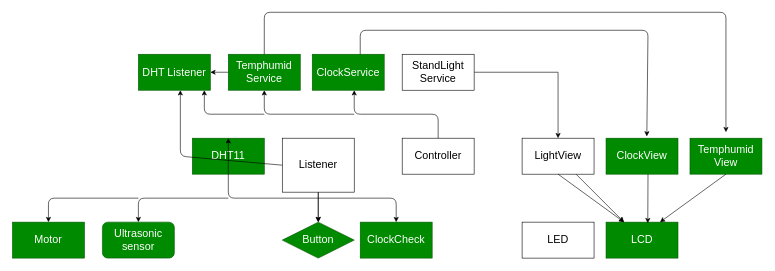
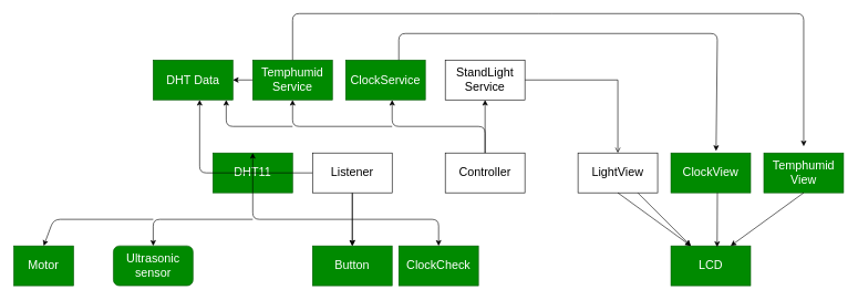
- <mxCell id="28" value="DHT Listener" style="whiteSpace=wrap;html=1;fontSize=18;fillColor=#008a00;fontColor=#ffffff;strokeColor=#005700;" parent="1" vertex="1"><mxGeometry x="230" y="90" width="120" height="60" as="geometry" /></mxCell>
+ <mxCell id="28" value="DHT Data" style="whiteSpace=wrap;html=1;fontSize=18;fillColor=#008a00;fontColor=#ffffff;strokeColor=#005700;" parent="1" vertex="1"><mxGeometry x="230" y="90" width="120" height="60" as="geometry" /></mxCell>
+ <mxCell id="6" value="" style="edgeStyle=none;html=1;fontSize=18;" parent="1" source="7" target="12" edge="1"><mxGeometry relative="1" as="geometry" /></mxCell>
- <mxCell id="11" style="edgeStyle=orthogonalEdgeStyle;html=1;exitX=1;exitY=0.5;exitDx=0;exitDy=0;entryX=0.5;entryY=0;entryDx=0;entryDy=0;fontSize=18;rounded=0;" parent="1" source="12" target="9" edge="1"><mxGeometry relative="1" as="geometry" /></mxCell>
+ <mxCell id="11" style="edgeStyle=orthogonalEdgeStyle;html=1;exitX=1;exitY=0.5;exitDx=0;exitDy=0;entryX=0.5;entryY=0;entryDx=0;entryDy=0;fontSize=18;rounded=0;endArrow=open;" parent="1" source="12" target="9" edge="1"><mxGeometry relative="1" as="geometry" /></mxCell>
- <mxCell id="5" value="Listener" style="whiteSpace=wrap;html=1;fontSize=18;" parent="1" vertex="1"><mxGeometry x="470" y="230" width="120" height="90" as="geometry" /></mxCell>
+ <mxCell id="5" value="Listener" style="whiteSpace=wrap;html=1;fontSize=18;" parent="1" vertex="1"><mxGeometry x="470" y="230" width="120" height="60" as="geometry" /></mxCell>
- <mxCell id="35" value="Motor" style="whiteSpace=wrap;html=1;fontSize=18;fillColor=#008a00;fontColor=#ffffff;strokeColor=#005700;" vertex="1" parent="1"><mxGeometry x="20" y="370" width="120" height="60" as="geometry" /></mxCell>
+ <mxCell id="35" value="Motor" style="whiteSpace=wrap;html=1;fontSize=18;fillColor=#008a00;fontColor=#ffffff;strokeColor=#005700;" vertex="1" parent="1"><mxGeometry x="20" y="370" width="90" height="60" as="geometry" /></mxCell>
- <mxCell id="2" value="Button" style="rhombus;whiteSpace=wrap;html=1;fontSize=18;fillColor=#008a00;fontColor=#ffffff;strokeColor=#005700;" parent="1" vertex="1"><mxGeometry x="470" y="370" width="120" height="60" as="geometry" /></mxCell>
+ <mxCell id="2" value="Button" style="whiteSpace=wrap;html=1;fontSize=18;fillColor=#008a00;fontColor=#ffffff;strokeColor=#005700;" parent="1" vertex="1"><mxGeometry x="470" y="370" width="120" height="60" as="geometry" /></mxCell>
- <mxCell id="10" value="LED" style="whiteSpace=wrap;html=1;fontSize=18;" parent="1" vertex="1"><mxGeometry x="870" y="370" width="120" height="60" as="geometry" /></mxCell>
